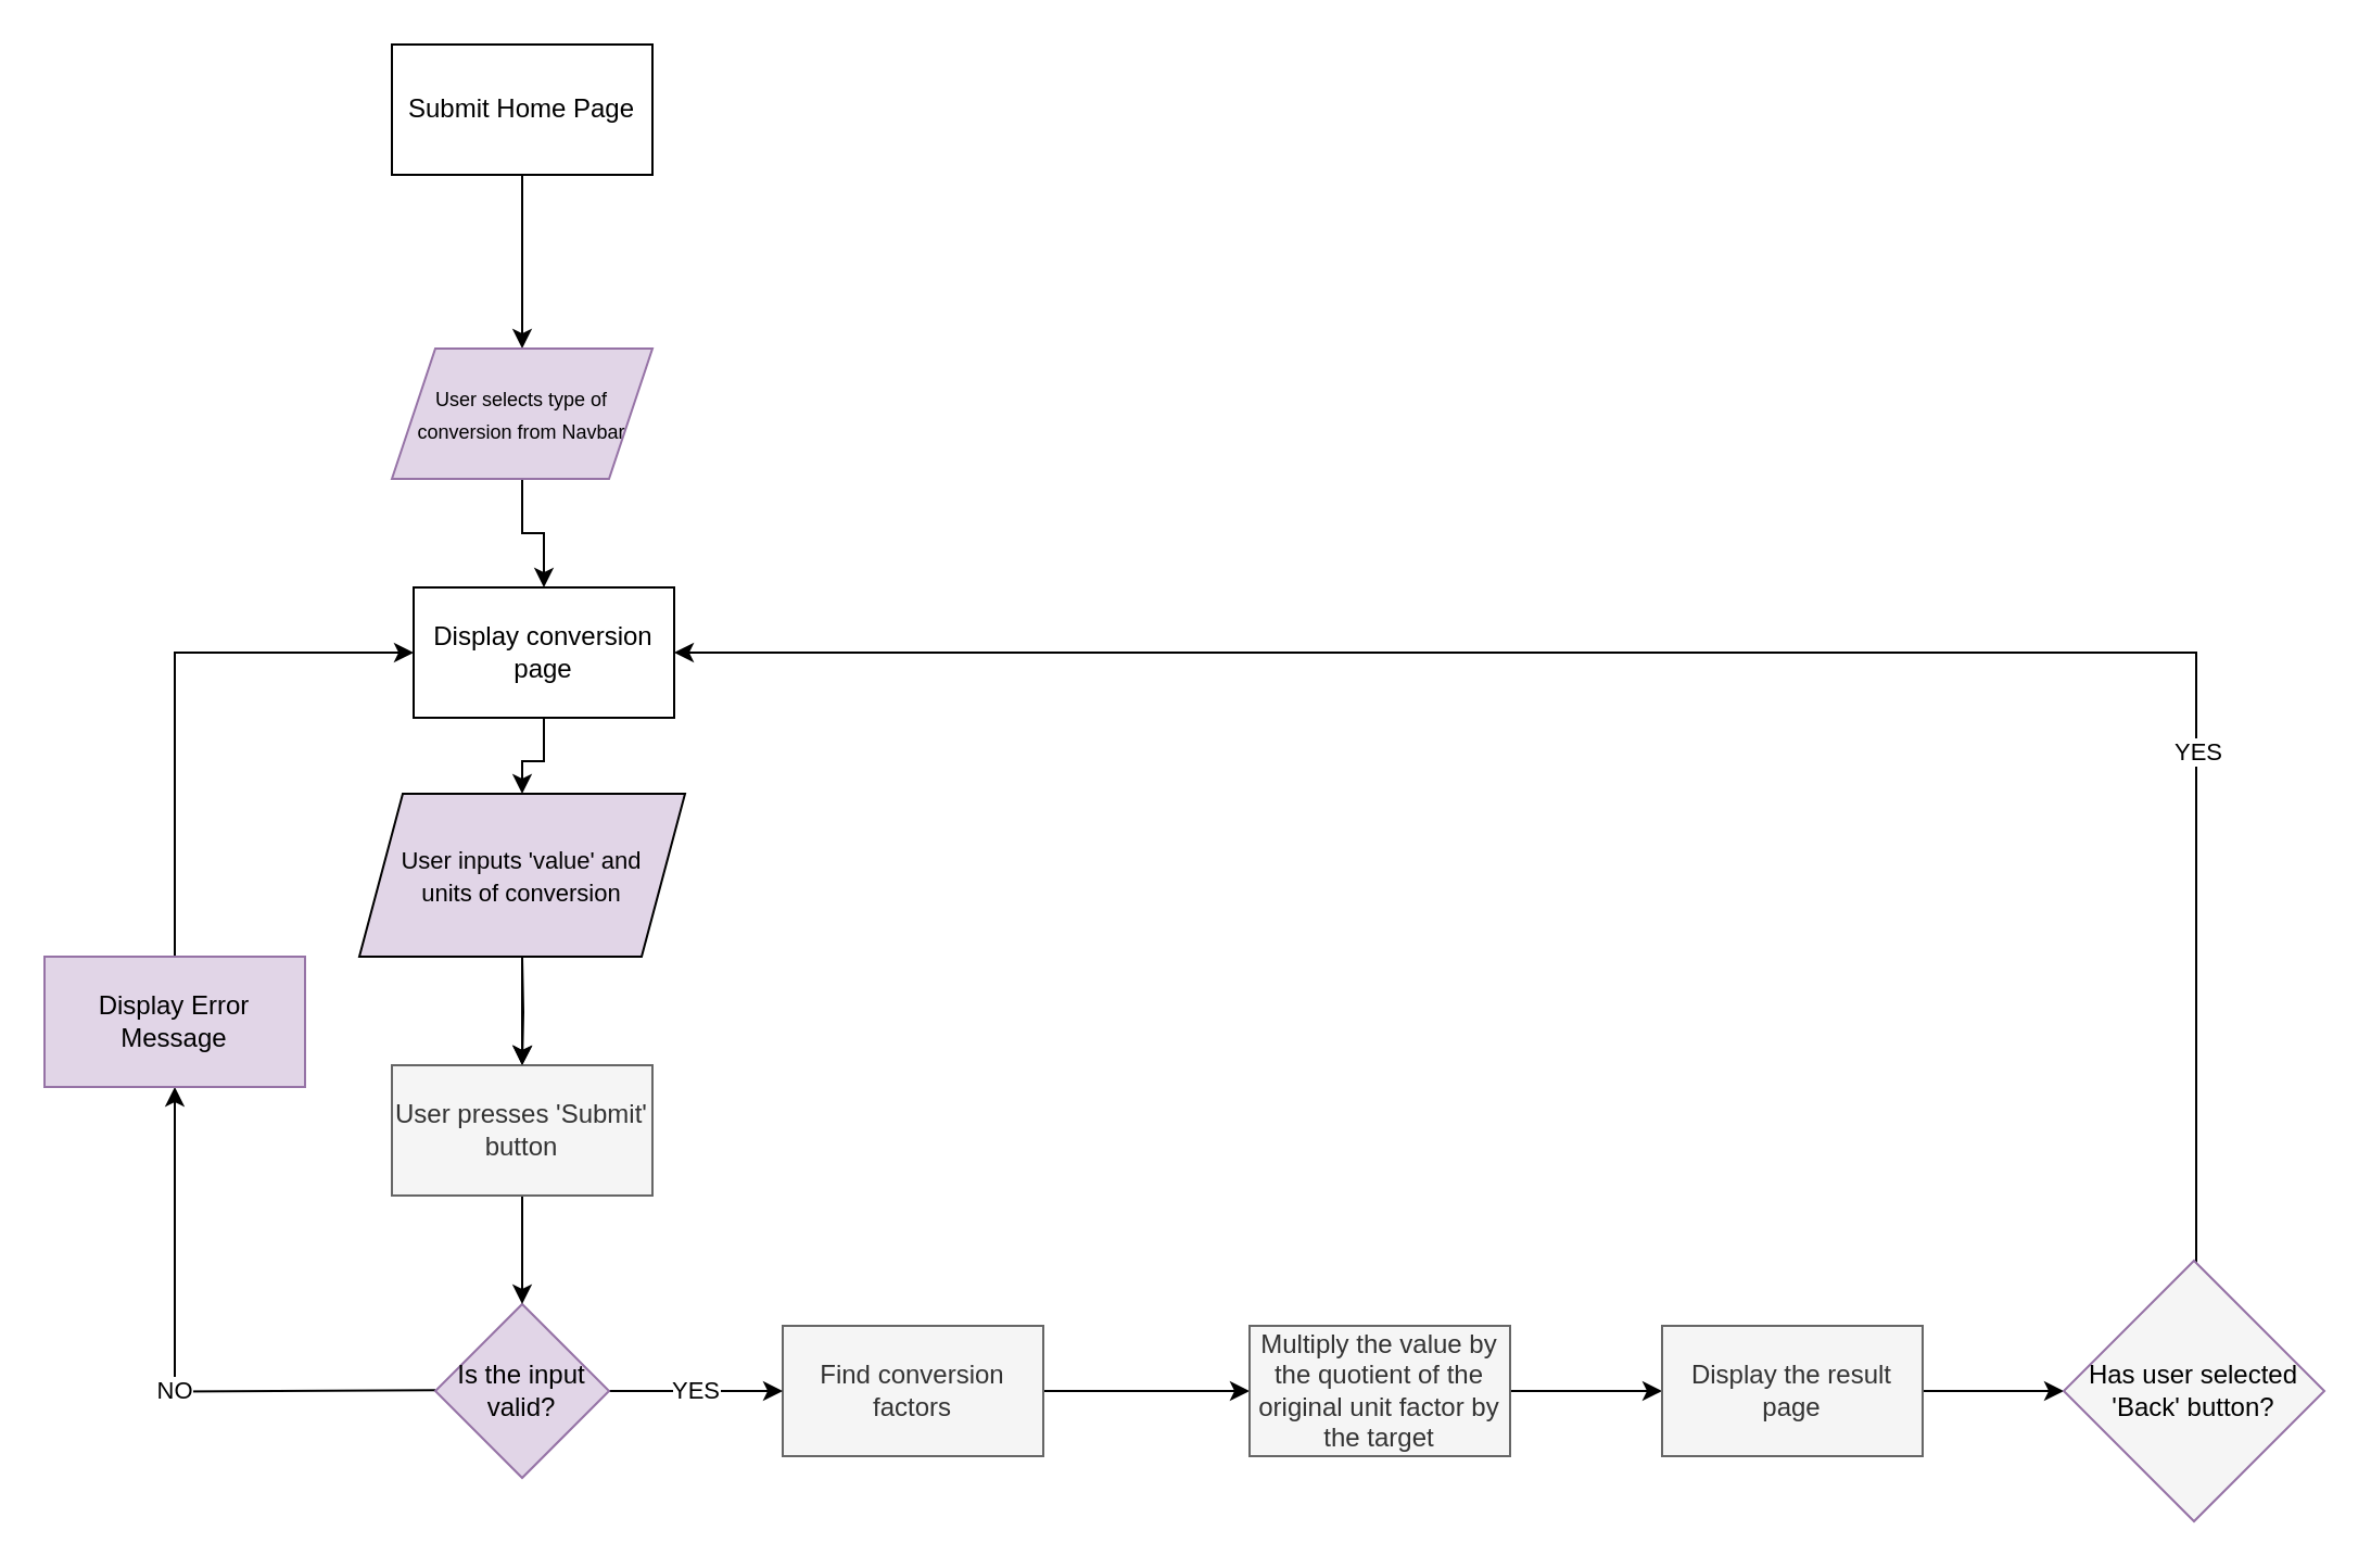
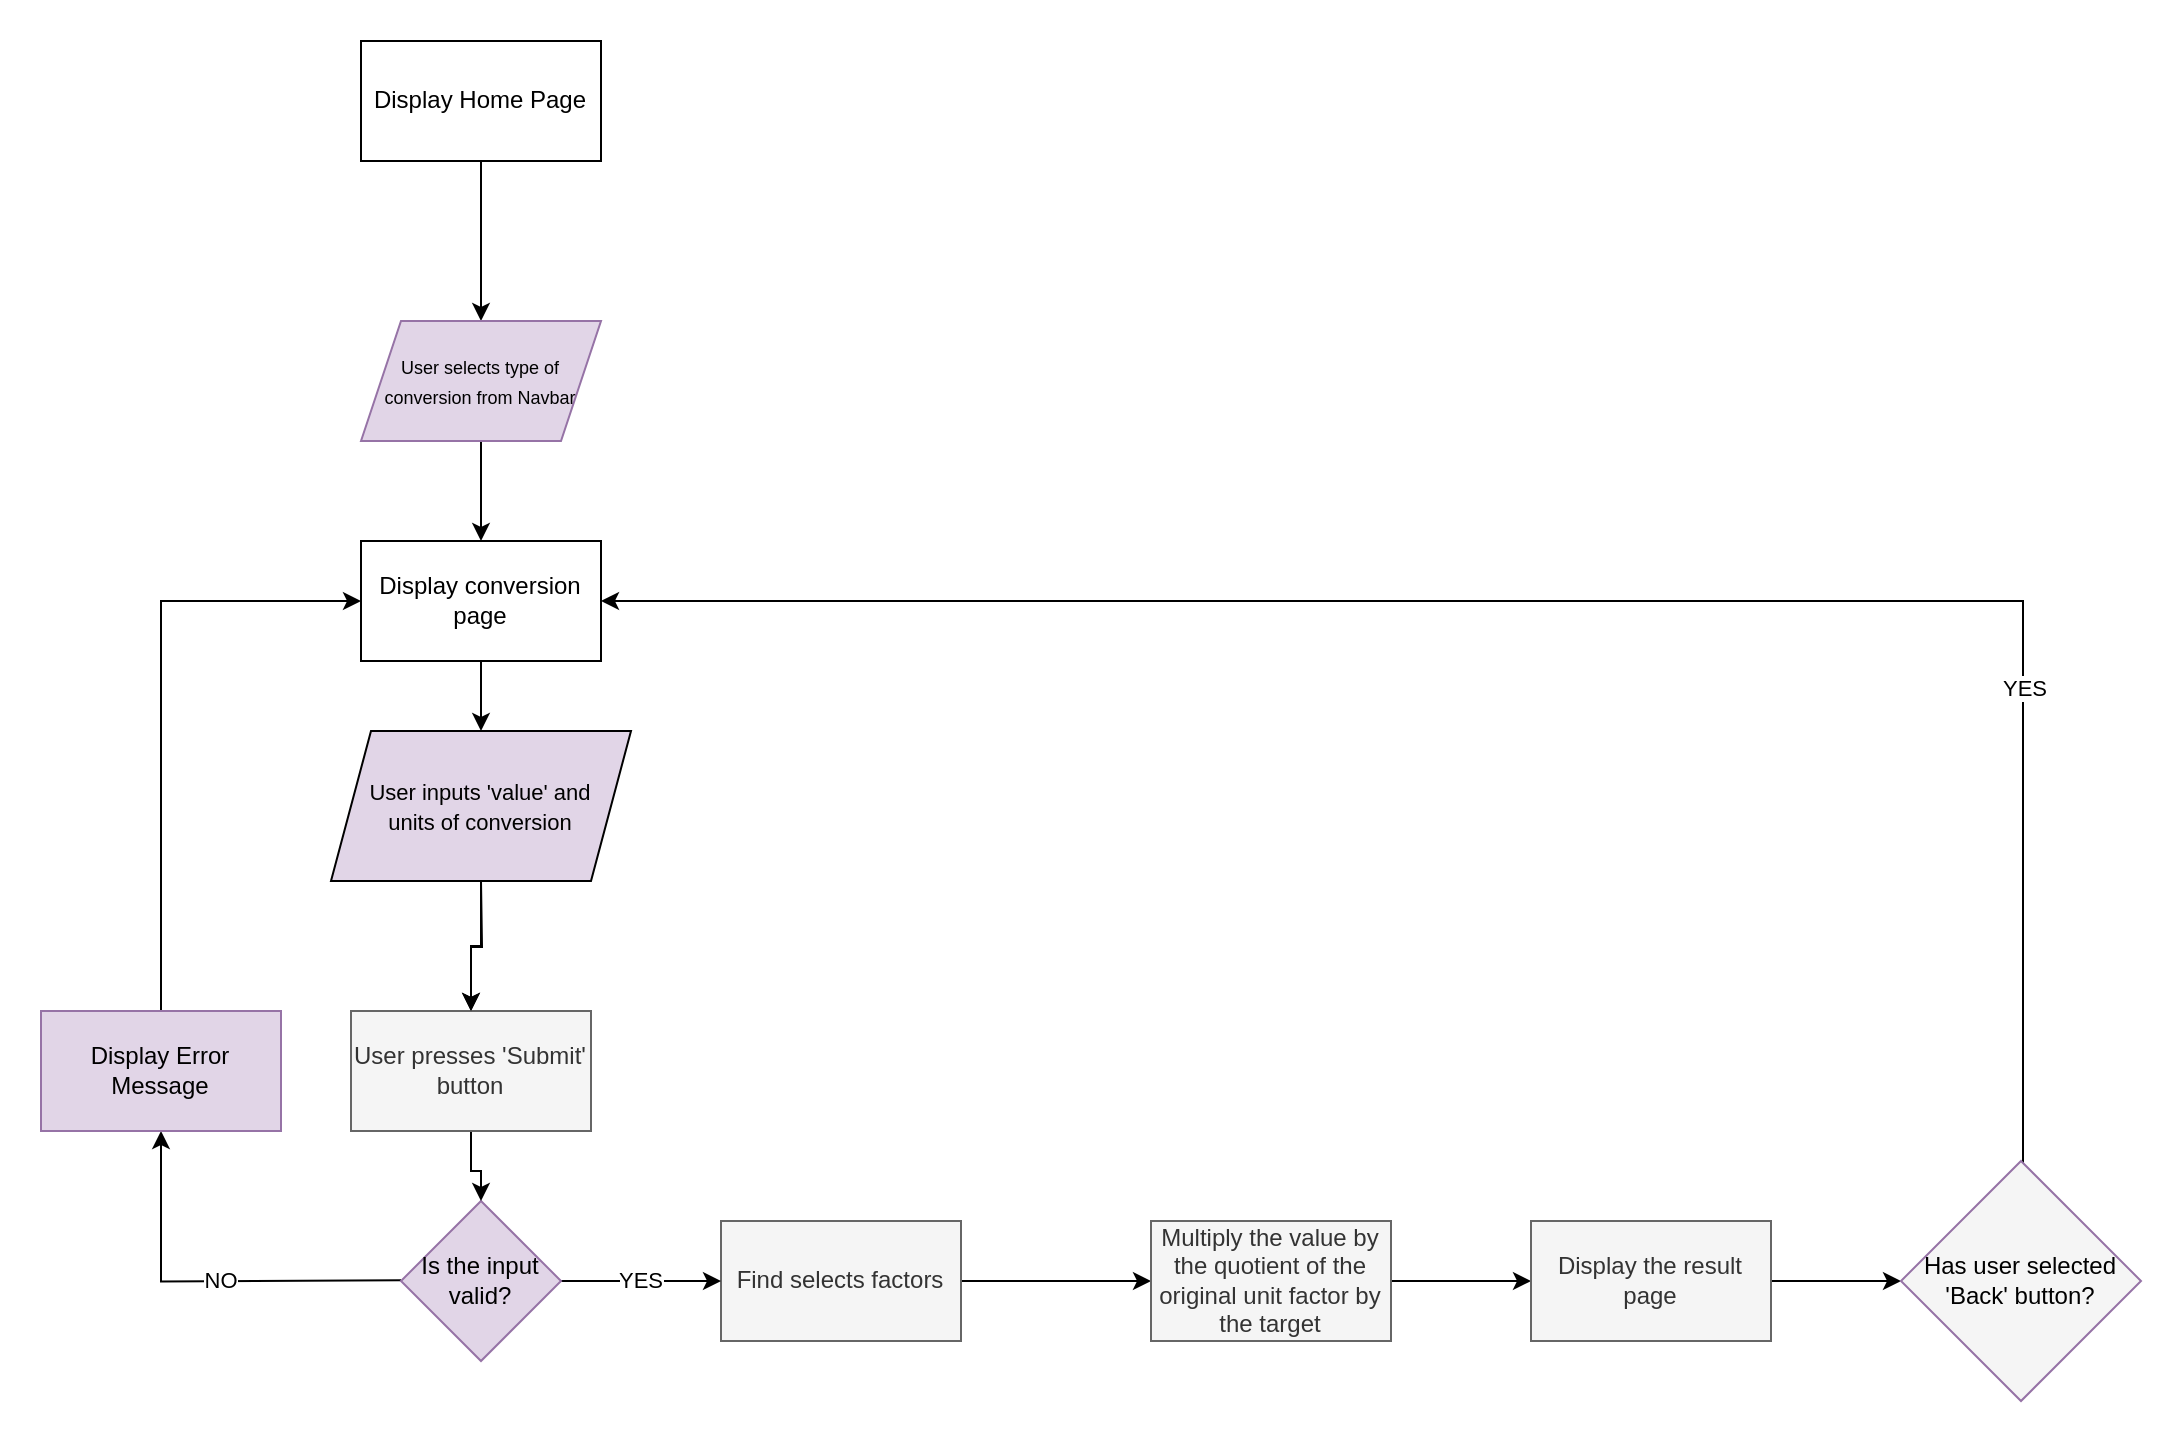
- <mxCell id="3" value="&lt;font style=&quot;font-size: 12px;&quot;&gt;Submit Home Page&lt;/font&gt;" style="whiteSpace=wrap;html=1;" parent="1" vertex="1"><mxGeometry x="180" y="20" width="120" height="60" as="geometry" /></mxCell>
+ <mxCell id="3" value="&lt;font style=&quot;font-size: 12px;&quot;&gt;Display Home Page&lt;/font&gt;" style="whiteSpace=wrap;html=1;" parent="1" vertex="1"><mxGeometry x="180" y="20" width="120" height="60" as="geometry" /></mxCell>
- <mxCell id="21" value="Display conversion page" style="rounded=0;whiteSpace=wrap;html=1;" parent="1" vertex="1"><mxGeometry x="190" y="270" width="120" height="60" as="geometry" /></mxCell>
+ <mxCell id="21" value="Display conversion page" style="rounded=0;whiteSpace=wrap;html=1;" parent="1" vertex="1"><mxGeometry x="180" y="270" width="120" height="60" as="geometry" /></mxCell>
- <mxCell id="19" value="Display Error Message" style="whiteSpace=wrap;html=1;fillColor=#e1d5e7;strokeColor=#9673a6;" parent="1" vertex="1"><mxGeometry x="20" y="440" width="120" height="60" as="geometry" /></mxCell>
+ <mxCell id="19" value="Display Error Message" style="whiteSpace=wrap;html=1;fillColor=#e1d5e7;strokeColor=#9673a6;" parent="1" vertex="1"><mxGeometry x="20" y="505" width="120" height="60" as="geometry" /></mxCell>
- <mxCell id="23" value="User presses 'Submit' button" style="whiteSpace=wrap;html=1;fillColor=#f5f5f5;strokeColor=#666666;fontColor=#333333;" parent="1" vertex="1"><mxGeometry x="180" y="490" width="120" height="60" as="geometry" /></mxCell>
+ <mxCell id="23" value="User presses 'Submit' button" style="whiteSpace=wrap;html=1;fillColor=#f5f5f5;strokeColor=#666666;fontColor=#333333;" parent="1" vertex="1"><mxGeometry x="175" y="505" width="120" height="60" as="geometry" /></mxCell>
- <mxCell id="8" value="Find conversion factors" style="whiteSpace=wrap;html=1;fillColor=#f5f5f5;strokeColor=#666666;fontColor=#333333;" parent="1" vertex="1"><mxGeometry x="360" y="610" width="120" height="60" as="geometry" /></mxCell>
+ <mxCell id="8" value="Find selects factors" style="whiteSpace=wrap;html=1;fillColor=#f5f5f5;strokeColor=#666666;fontColor=#333333;" parent="1" vertex="1"><mxGeometry x="360" y="610" width="120" height="60" as="geometry" /></mxCell>
